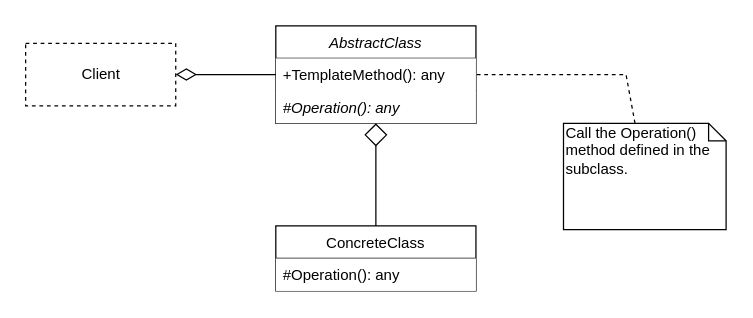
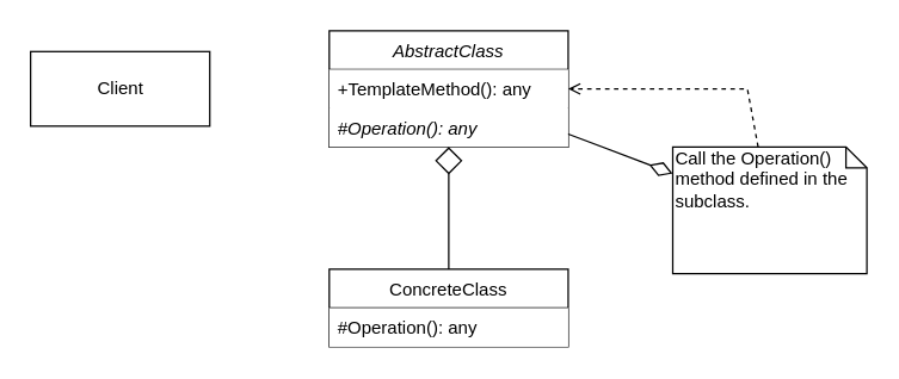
- <mxCell id="10" value="Client" style="html=1;dashed=1;" parent="1" vertex="1"><mxGeometry x="20" y="34" width="120" height="50" as="geometry" /></mxCell>
+ <mxCell id="10" value="Client" style="html=1;" parent="1" vertex="1"><mxGeometry x="20" y="34" width="120" height="50" as="geometry" /></mxCell>
- <mxCell id="11" value="" style="endArrow=diamondThin;endFill=0;endSize=14;html=1;rounded=0;entryX=1;entryY=0.5;" parent="1" source="2" target="10" edge="1"><mxGeometry width="160" relative="1" as="geometry"><mxPoint x="120" y="46" as="sourcePoint" /><mxPoint x="150" y="-129" as="targetPoint" /></mxGeometry></mxCell>
+ <mxCell id="11" value="" style="endArrow=diamondThin;endFill=0;endSize=14;html=1;rounded=0;" parent="1" source="2" target="8" edge="1"><mxGeometry width="160" relative="1" as="geometry"><mxPoint x="120" y="46" as="sourcePoint" /><mxPoint x="150" y="-129" as="targetPoint" /></mxGeometry></mxCell>
- <mxCell id="9" style="rounded=0;elbow=vertical;html=1;jettySize=auto;orthogonalLoop=1;dashed=1;endArrow=none;endFill=0;entryX=1;entryY=0.5;entryDx=0;entryDy=0;" parent="1" source="8" target="3" edge="1"><mxGeometry relative="1" as="geometry"><Array as="points"><mxPoint x="500" y="59" /></Array><mxPoint x="730" y="59" as="sourcePoint" /><mxPoint x="710" y="173" as="targetPoint" /></mxGeometry></mxCell>
+ <mxCell id="9" style="rounded=0;elbow=vertical;html=1;jettySize=auto;orthogonalLoop=1;dashed=1;endArrow=open;endFill=0;entryX=1;entryY=0.5;entryDx=0;entryDy=0;" parent="1" source="8" target="3" edge="1"><mxGeometry relative="1" as="geometry"><Array as="points"><mxPoint x="500" y="59" /></Array><mxPoint x="730" y="59" as="sourcePoint" /><mxPoint x="710" y="173" as="targetPoint" /></mxGeometry></mxCell>
